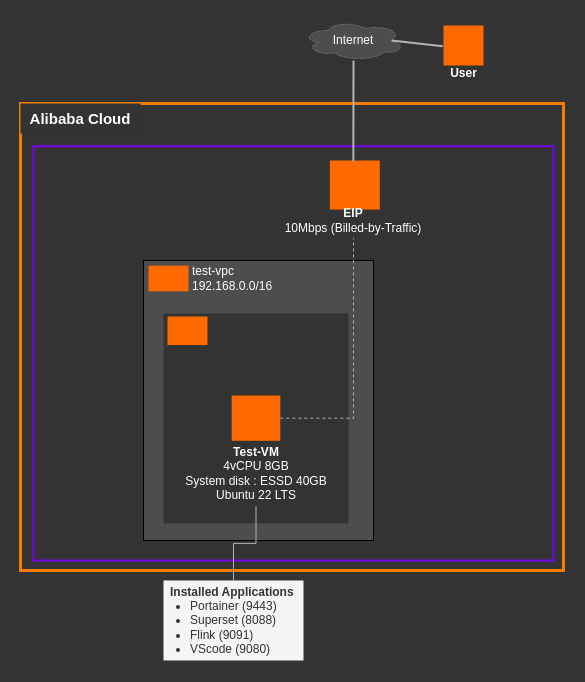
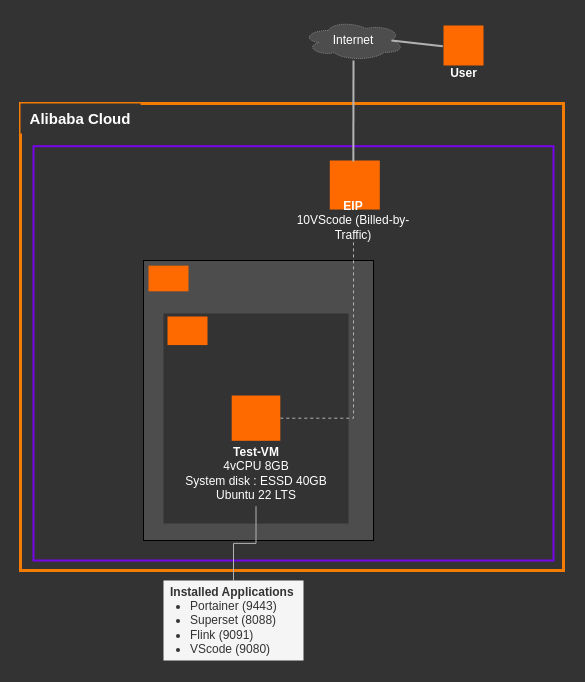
- <mxCell id="16" value="&lt;b&gt;EIP&lt;/b&gt;&lt;div&gt;10Mbps (Billed-by-Traffic)&lt;/div&gt;" style="text;html=1;align=center;verticalAlign=middle;whiteSpace=wrap;rounded=0;fontColor=#FFFFFF;" vertex="1" parent="1"><mxGeometry x="283" y="203" width="140" height="34.7" as="geometry" /></mxCell>
+ <mxCell id="16" value="&lt;b&gt;EIP&lt;/b&gt;&lt;div&gt;10VScode (Billed-by-Traffic)&lt;/div&gt;" style="text;html=1;align=center;verticalAlign=middle;whiteSpace=wrap;rounded=0;fontColor=#FFFFFF;" vertex="1" parent="1"><mxGeometry x="283" y="203" width="140" height="34.7" as="geometry" /></mxCell>
- <mxCell id="8" value="test-vpc&lt;br&gt;&lt;div&gt;192.168.0.0/16&lt;/div&gt;" style="text;html=1;align=left;verticalAlign=middle;whiteSpace=wrap;rounded=0;fontColor=#FFFFFF;" vertex="1" parent="1"><mxGeometry x="190" y="263" width="83" height="30" as="geometry" /></mxCell>
